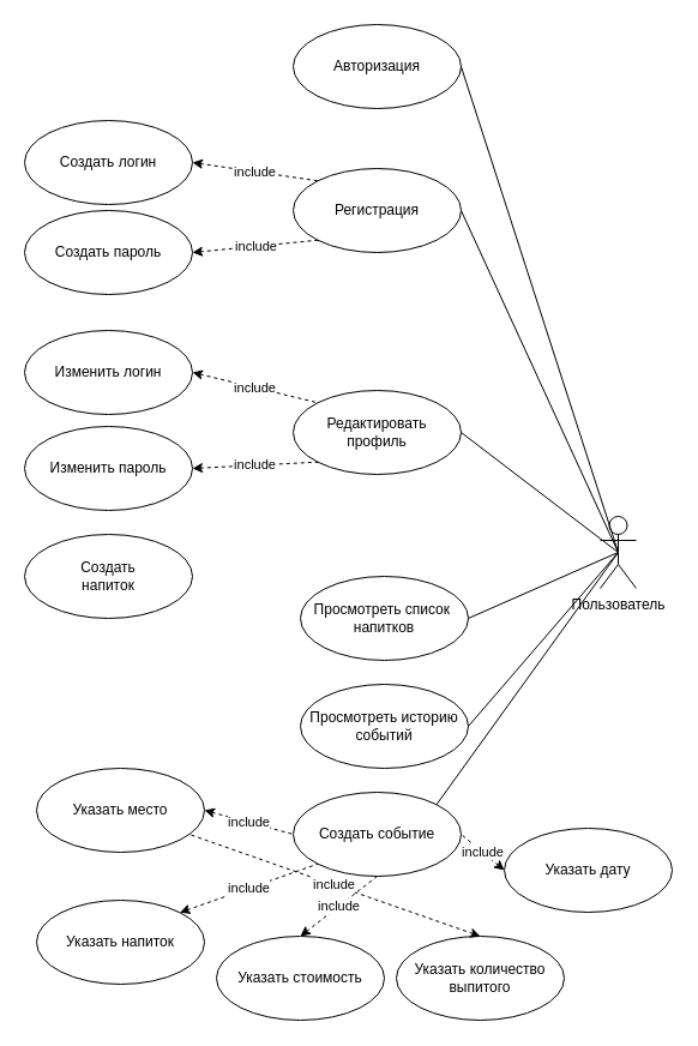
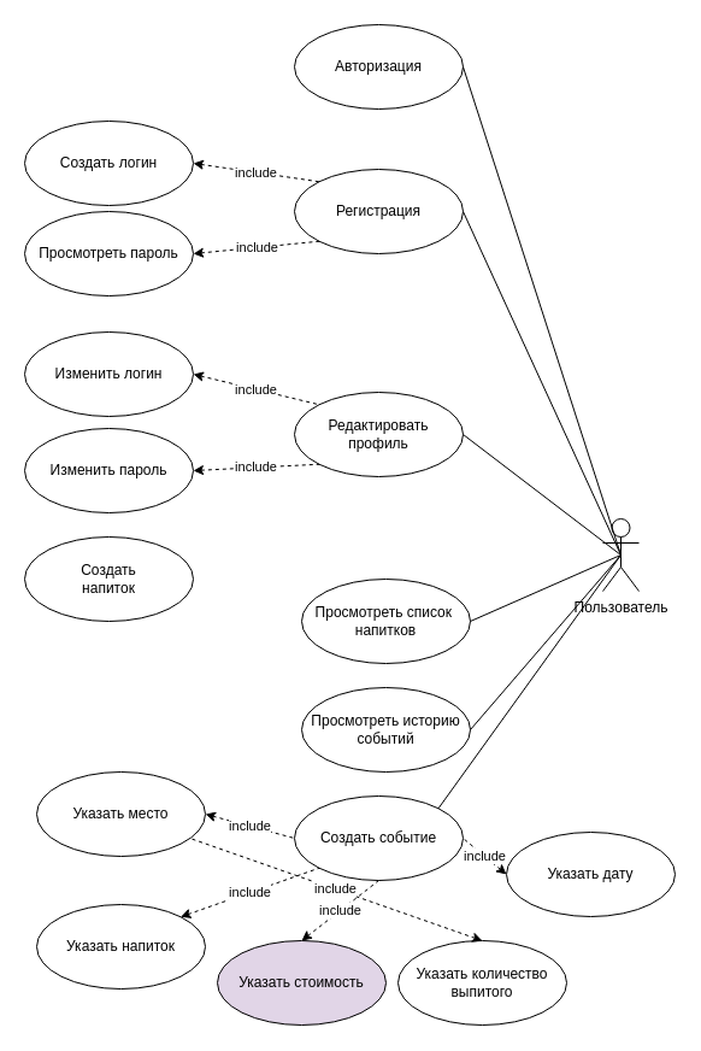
- <mxCell id="6" value="Создать пароль" style="ellipse;whiteSpace=wrap;html=1;" vertex="1" parent="1"><mxGeometry x="20" y="175" width="140" height="70" as="geometry" /></mxCell>
+ <mxCell id="6" value="Просмотреть пароль" style="ellipse;whiteSpace=wrap;html=1;" vertex="1" parent="1"><mxGeometry x="20" y="175" width="140" height="70" as="geometry" /></mxCell>
- <mxCell id="16" value="Указать стоимость" style="ellipse;whiteSpace=wrap;html=1;" vertex="1" parent="1"><mxGeometry x="180" y="780" width="140" height="70" as="geometry" /></mxCell>
+ <mxCell id="16" value="Указать стоимость" style="ellipse;whiteSpace=wrap;html=1;fillColor=#e1d5e7;" vertex="1" parent="1"><mxGeometry x="180" y="780" width="140" height="70" as="geometry" /></mxCell>
